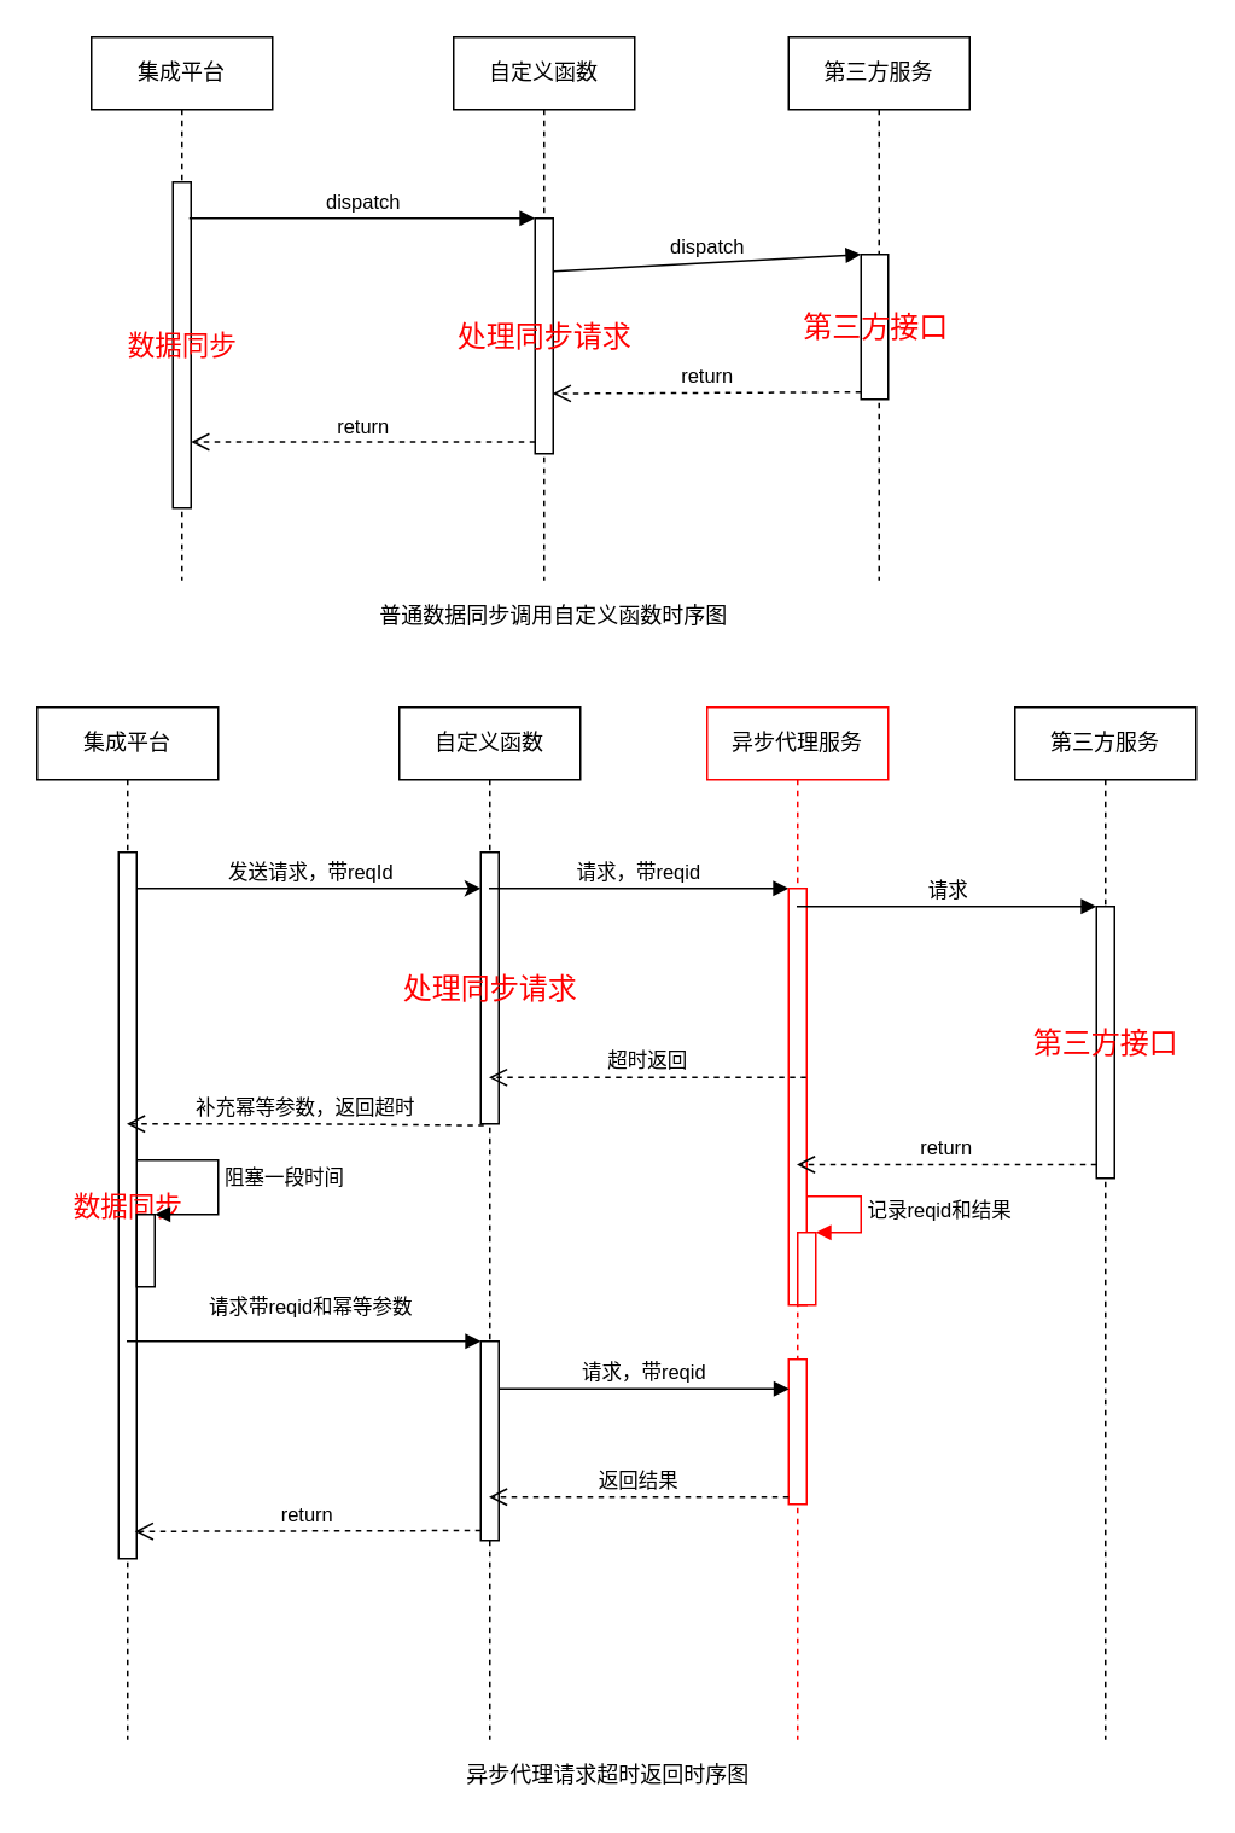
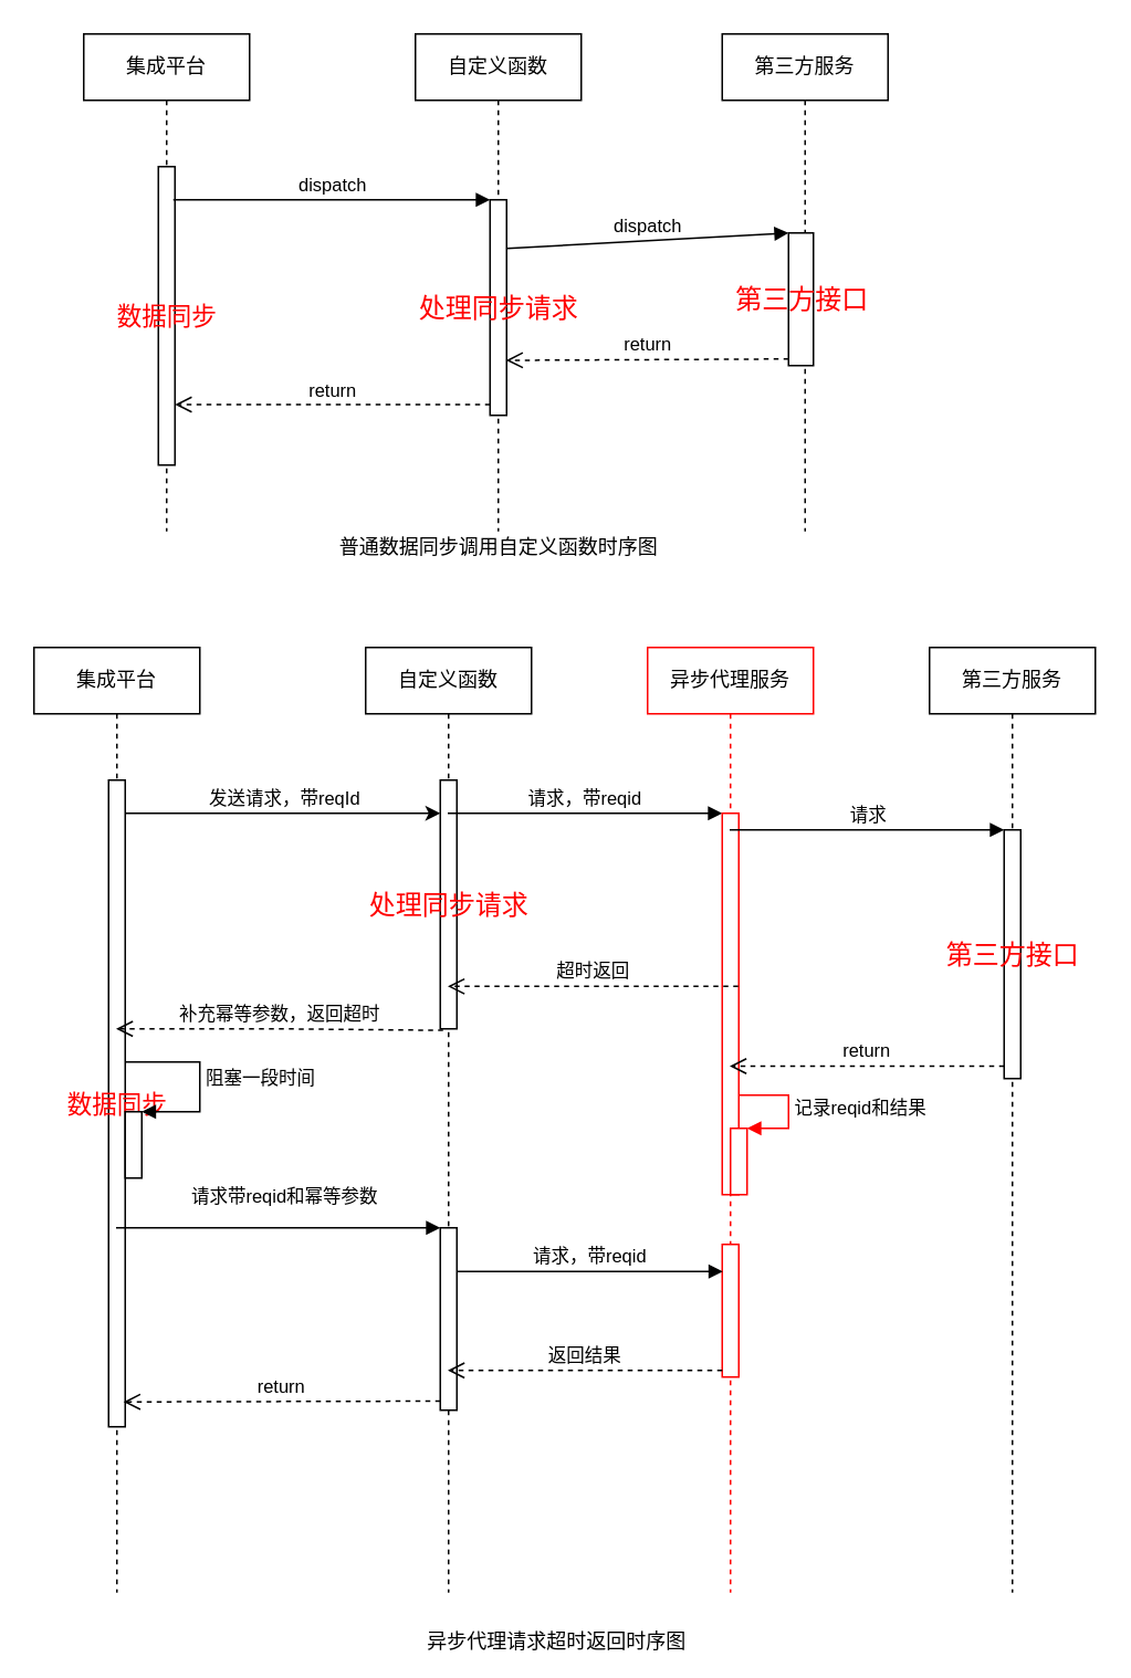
- <mxCell id="38" value="普通数据同步调用自定义函数时序图" style="text;html=1;align=center;verticalAlign=middle;resizable=0;points=[];autosize=1;strokeColor=none;" vertex="1" parent="1"><mxGeometry x="200" y="330" width="210" height="20" as="geometry" /></mxCell>
+ <mxCell id="38" value="普通数据同步调用自定义函数时序图" style="text;html=1;align=center;verticalAlign=middle;resizable=0;points=[];autosize=1;strokeColor=none;" vertex="1" parent="1"><mxGeometry x="195" y="320" width="210" height="20" as="geometry" /></mxCell>
- <mxCell id="37" value="异步代理请求超时返回时序图" style="text;html=1;align=center;verticalAlign=middle;resizable=0;points=[];autosize=1;strokeColor=none;" vertex="1" parent="1"><mxGeometry x="250" y="970" width="170" height="20" as="geometry" /></mxCell>
+ <mxCell id="37" value="异步代理请求超时返回时序图" style="text;html=1;align=center;verticalAlign=middle;resizable=0;points=[];autosize=1;strokeColor=none;" vertex="1" parent="1"><mxGeometry x="250" y="980" width="170" height="20" as="geometry" /></mxCell>
